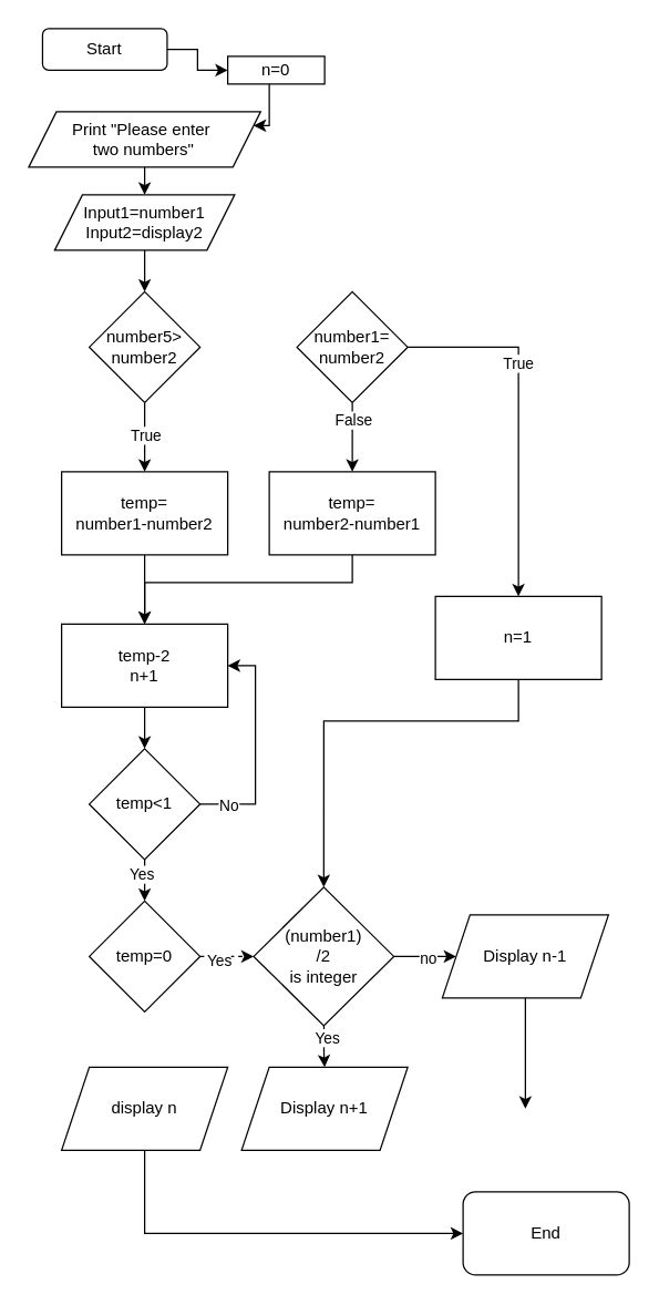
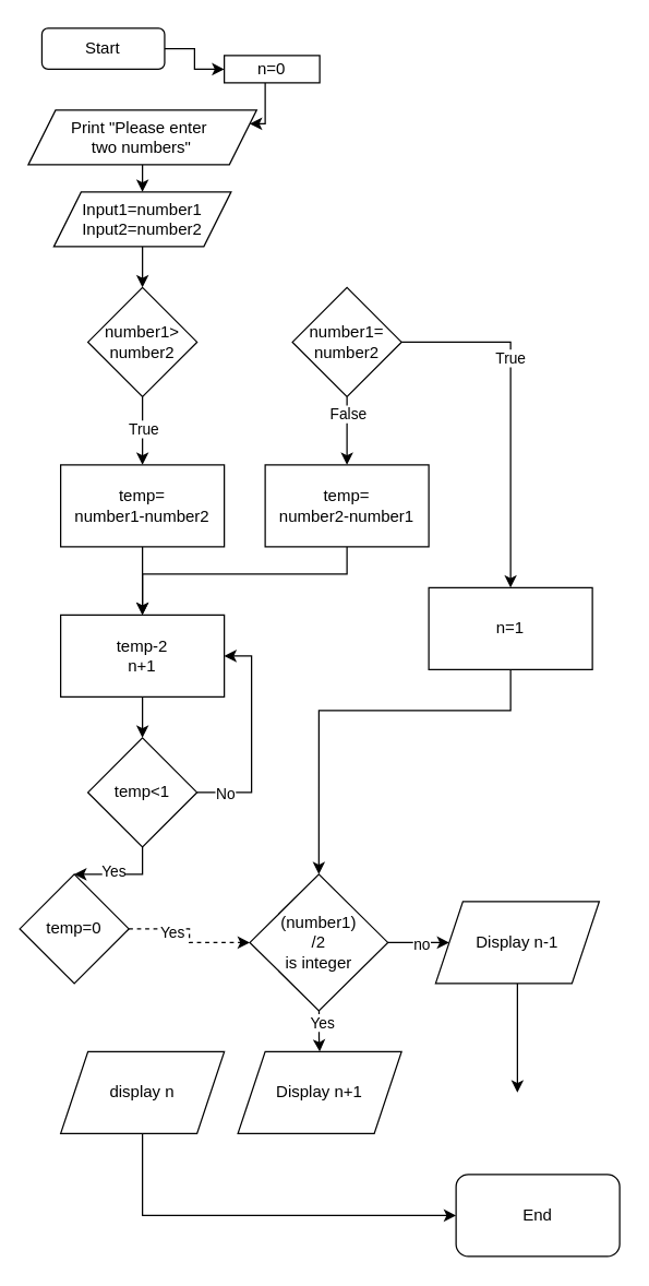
- <mxCell id="44" value="&lt;div&gt;Input1=number1&lt;/div&gt;&lt;div&gt;Input2=display2&lt;/div&gt;" style="shape=parallelogram;perimeter=parallelogramPerimeter;whiteSpace=wrap;html=1;fixedSize=1;" vertex="1" parent="1"><mxGeometry x="39.01" y="140" width="129.99" height="40" as="geometry" /></mxCell>
+ <mxCell id="44" value="&lt;div&gt;Input1=number1&lt;/div&gt;&lt;div&gt;Input2=number2&lt;/div&gt;" style="shape=parallelogram;perimeter=parallelogramPerimeter;whiteSpace=wrap;html=1;fixedSize=1;" vertex="1" parent="1"><mxGeometry x="39.01" y="140" width="129.99" height="40" as="geometry" /></mxCell>
- <mxCell id="8" value="&lt;div&gt;number5&amp;gt;&lt;/div&gt;&lt;div&gt;number2&lt;br&gt;&lt;/div&gt;" style="rhombus;whiteSpace=wrap;html=1;" parent="1" vertex="1"><mxGeometry x="64.01" y="210" width="80" height="80" as="geometry" /></mxCell>
+ <mxCell id="8" value="&lt;div&gt;number1&amp;gt;&lt;/div&gt;&lt;div&gt;number2&lt;br&gt;&lt;/div&gt;" style="rhombus;whiteSpace=wrap;html=1;" parent="1" vertex="1"><mxGeometry x="64.01" y="210" width="80" height="80" as="geometry" /></mxCell>
- <mxCell id="29" value="temp=0" style="rhombus;whiteSpace=wrap;html=1;" parent="1" vertex="1"><mxGeometry x="64" y="650" width="80" height="80" as="geometry" /></mxCell>
+ <mxCell id="29" value="temp=0" style="rhombus;whiteSpace=wrap;html=1;" parent="1" vertex="1"><mxGeometry x="14" y="640" width="80" height="80" as="geometry" /></mxCell>
